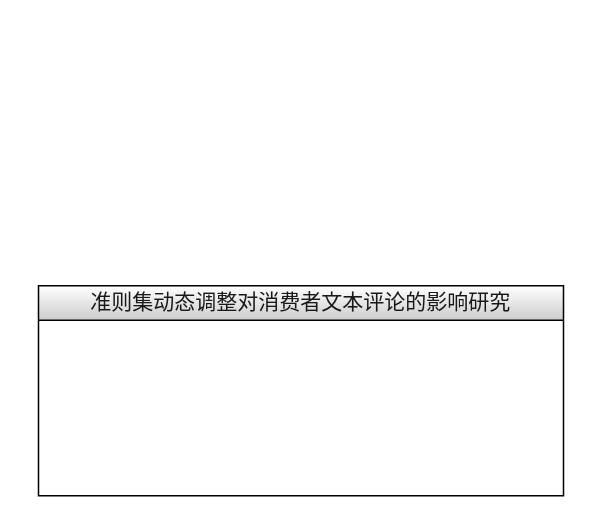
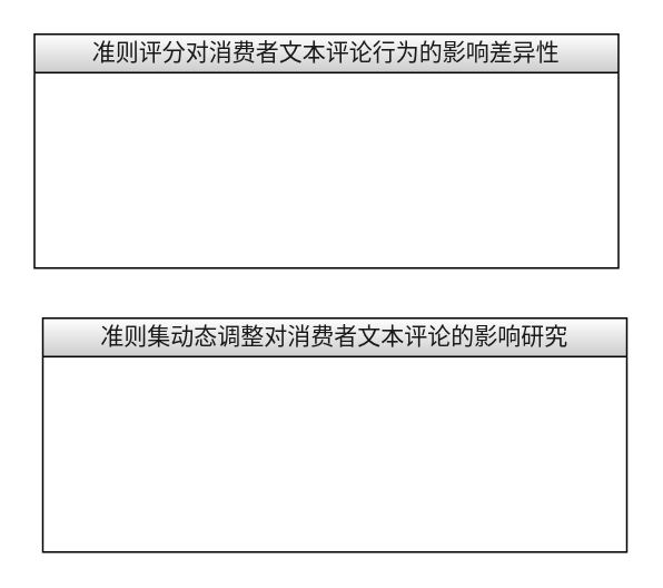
+ <mxCell id="2" value="&lt;div style=&quot;line-height: 1.3; font-family: &amp;quot;Source Han Sans CN&amp;quot;; vertical-align: middle; color: rgb(25, 25, 26); font-size: 14px; font-weight: normal;&quot;&gt;&lt;p&gt;准则评分对消费者文本评论行为的影响差异性&lt;/p&gt;&lt;/div&gt;" style="swimlane;whiteSpace=wrap;html=1;gradientColor=#CCCCCC;" vertex="1" parent="1"><mxGeometry x="20" y="20" width="350" height="140" as="geometry" /></mxCell>
